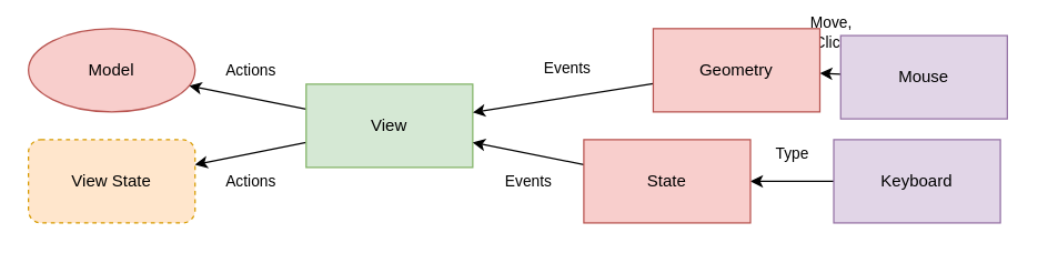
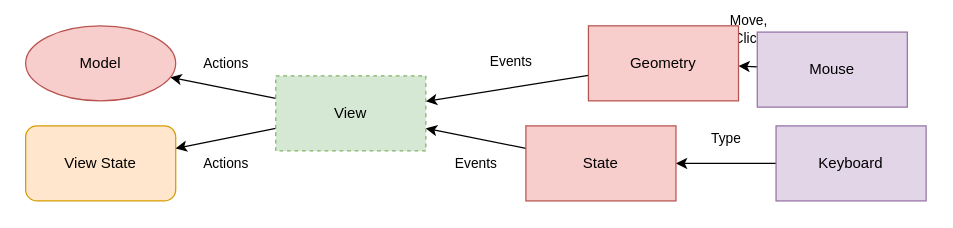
- <mxCell id="5" value="View" style="rounded=0;whiteSpace=wrap;html=1;fillColor=#d5e8d4;strokeColor=#82b366;" vertex="1" parent="1"><mxGeometry x="220" y="60" width="120" height="60" as="geometry" /></mxCell>
+ <mxCell id="5" value="View" style="rounded=0;whiteSpace=wrap;html=1;fillColor=#d5e8d4;strokeColor=#82b366;dashed=1;" vertex="1" parent="1"><mxGeometry x="220" y="60" width="120" height="60" as="geometry" /></mxCell>
- <mxCell id="2" value="View State" style="rounded=1;whiteSpace=wrap;html=1;fillColor=#ffe6cc;strokeColor=#d79b00;dashed=1;" vertex="1" parent="1"><mxGeometry x="20" y="100" width="120" height="60" as="geometry" /></mxCell>
+ <mxCell id="2" value="View State" style="rounded=1;whiteSpace=wrap;html=1;fillColor=#ffe6cc;strokeColor=#d79b00;" vertex="1" parent="1"><mxGeometry x="20" y="100" width="120" height="60" as="geometry" /></mxCell>
- <mxCell id="11" value="Keyboard" style="rounded=0;whiteSpace=wrap;html=1;fillColor=#e1d5e7;strokeColor=#9673a6;" vertex="1" parent="1"><mxGeometry x="600" y="100" width="120" height="60" as="geometry" /></mxCell>
+ <mxCell id="11" value="Keyboard" style="rounded=0;whiteSpace=wrap;html=1;fillColor=#e1d5e7;strokeColor=#9673a6;" vertex="1" parent="1"><mxGeometry x="620" y="100" width="120" height="60" as="geometry" /></mxCell>
